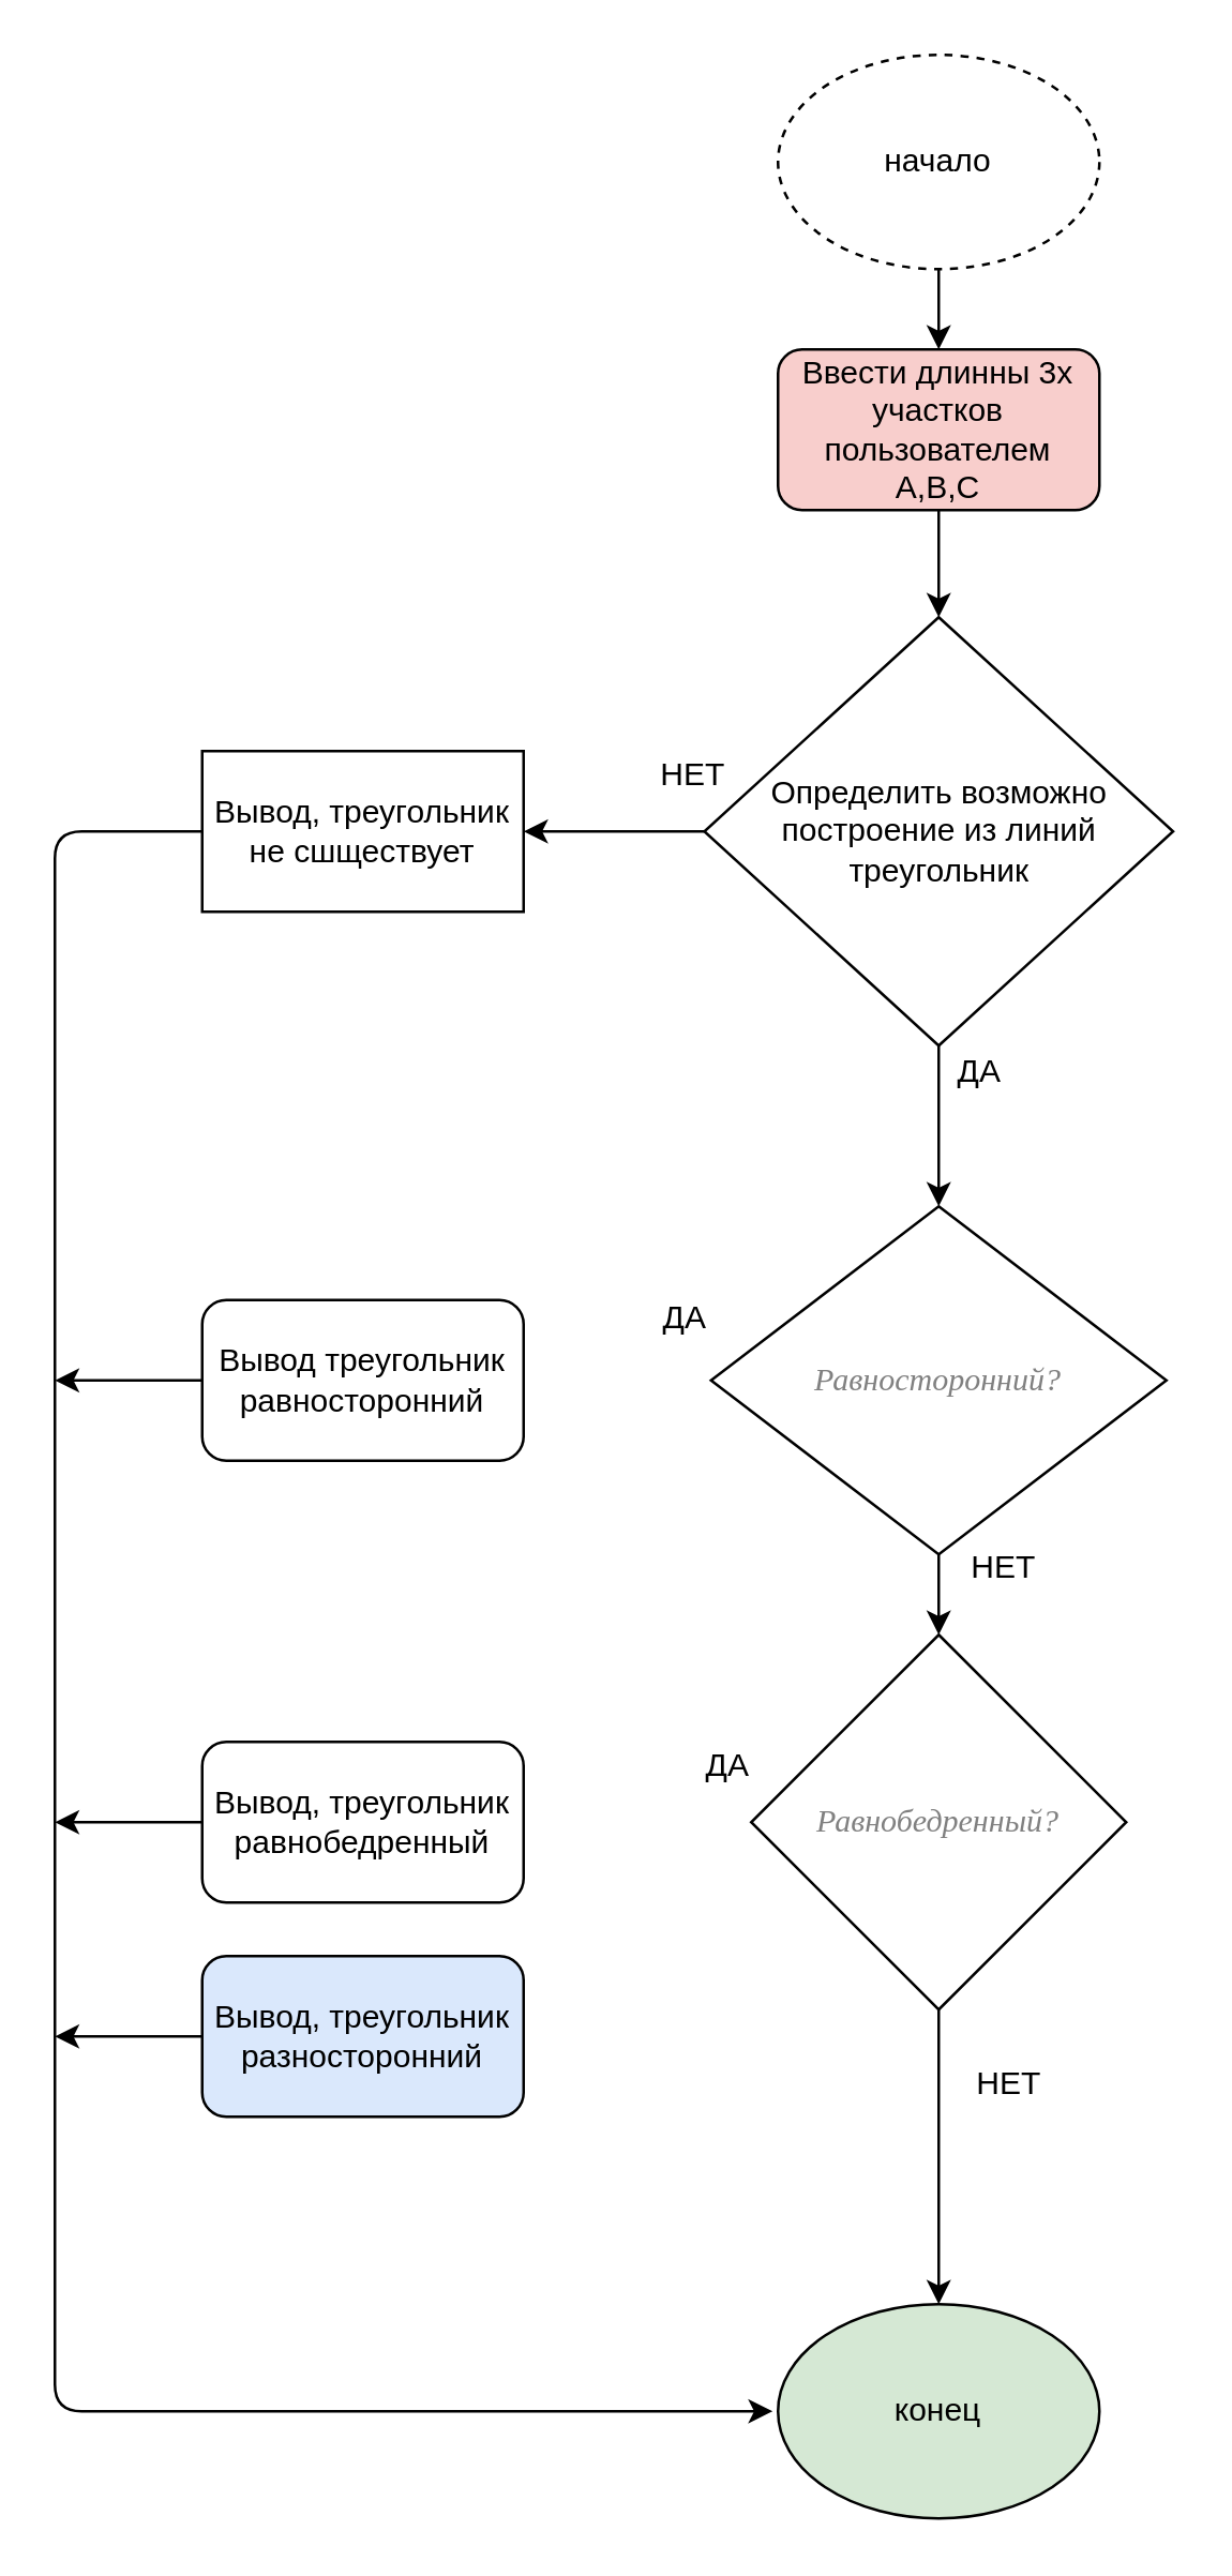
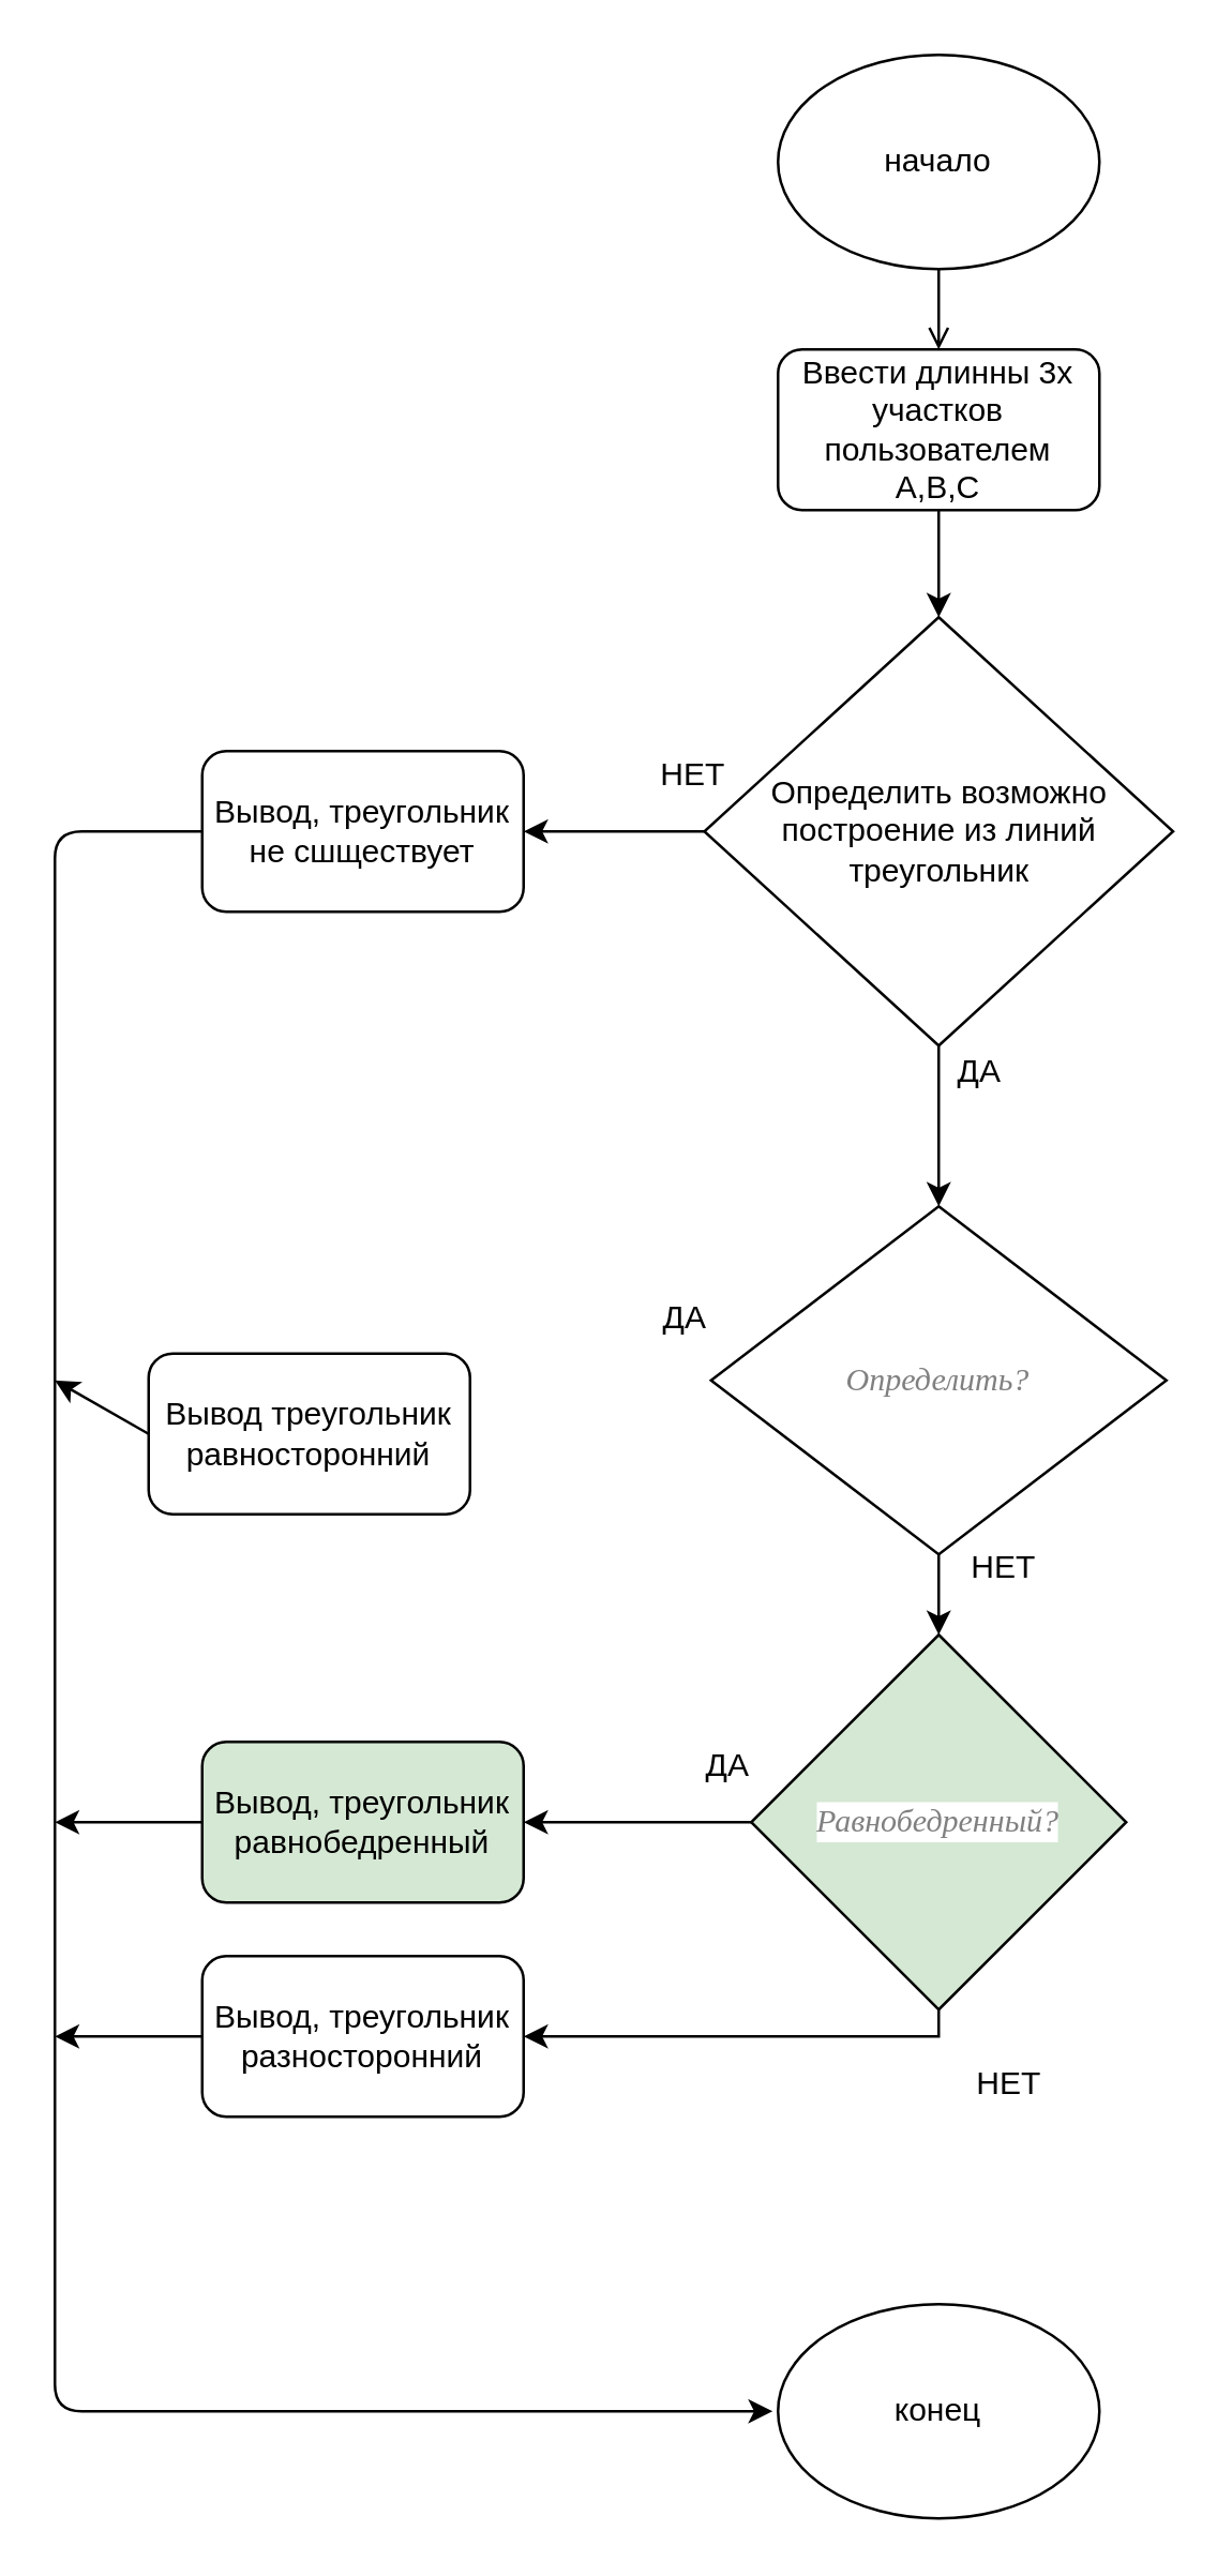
- <mxCell id="3" value="начало" style="ellipse;whiteSpace=wrap;html=1;dashed=1;" vertex="1" parent="1"><mxGeometry x="290" y="20" width="120" height="80" as="geometry" /></mxCell>
+ <mxCell id="3" value="начало" style="ellipse;whiteSpace=wrap;html=1;" vertex="1" parent="1"><mxGeometry x="290" y="20" width="120" height="80" as="geometry" /></mxCell>
- <mxCell id="2" value="" style="edgeStyle=orthogonalEdgeStyle;rounded=0;orthogonalLoop=1;jettySize=auto;html=1;" edge="1" parent="1" source="3" target="5"><mxGeometry relative="1" as="geometry" /></mxCell>
+ <mxCell id="2" value="" style="edgeStyle=orthogonalEdgeStyle;rounded=0;orthogonalLoop=1;jettySize=auto;html=1;endArrow=open;" edge="1" parent="1" source="3" target="5"><mxGeometry relative="1" as="geometry" /></mxCell>
- <mxCell id="5" value="Ввести длинны 3х участков пользователем A,B,C" style="rounded=1;whiteSpace=wrap;html=1;fillColor=#f8cecc;" vertex="1" parent="1"><mxGeometry x="290" y="130" width="120" height="60" as="geometry" /></mxCell>
+ <mxCell id="5" value="Ввести длинны 3х участков пользователем A,B,C" style="rounded=1;whiteSpace=wrap;html=1;" vertex="1" parent="1"><mxGeometry x="290" y="130" width="120" height="60" as="geometry" /></mxCell>
- <mxCell id="17" value="Вывод, треугольник не сшществует" style="whiteSpace=wrap;html=1;rounded=0;" vertex="1" parent="1"><mxGeometry x="75" y="280" width="120" height="60" as="geometry" /></mxCell>
+ <mxCell id="17" value="Вывод, треугольник не сшществует" style="rounded=1;whiteSpace=wrap;html=1;" vertex="1" parent="1"><mxGeometry x="75" y="280" width="120" height="60" as="geometry" /></mxCell>
- <mxCell id="14" value="Вывод треугольник равносторонний" style="rounded=1;whiteSpace=wrap;html=1;" vertex="1" parent="1"><mxGeometry x="75" y="485" width="120" height="60" as="geometry" /></mxCell>
+ <mxCell id="14" value="Вывод треугольник равносторонний" style="rounded=1;whiteSpace=wrap;html=1;" vertex="1" parent="1"><mxGeometry x="55" y="505" width="120" height="60" as="geometry" /></mxCell>
- <mxCell id="10" value="&lt;pre style=&quot;background-color: rgb(255 , 255 , 255) ; font-family: &amp;#34;consolas&amp;#34;&quot;&gt;&lt;span style=&quot;color: #808080 ; font-style: italic&quot;&gt;Равносторонний?&lt;/span&gt;&lt;/pre&gt;" style="rhombus;whiteSpace=wrap;html=1;" vertex="1" parent="1"><mxGeometry x="265" y="450" width="170" height="130" as="geometry" /></mxCell>
+ <mxCell id="10" value="&lt;pre style=&quot;background-color: rgb(255 , 255 , 255) ; font-family: &amp;#34;consolas&amp;#34;&quot;&gt;&lt;span style=&quot;color: #808080 ; font-style: italic&quot;&gt;Определить?&lt;/span&gt;&lt;/pre&gt;" style="rhombus;whiteSpace=wrap;html=1;" vertex="1" parent="1"><mxGeometry x="265" y="450" width="170" height="130" as="geometry" /></mxCell>
- <mxCell id="15" value="Вывод, треугольник равнобедренный" style="rounded=1;whiteSpace=wrap;html=1;" vertex="1" parent="1"><mxGeometry x="75" y="650" width="120" height="60" as="geometry" /></mxCell>
+ <mxCell id="15" value="Вывод, треугольник равнобедренный" style="rounded=1;whiteSpace=wrap;html=1;fillColor=#d5e8d4;" vertex="1" parent="1"><mxGeometry x="75" y="650" width="120" height="60" as="geometry" /></mxCell>
- <mxCell id="13" value="&lt;pre style=&quot;background-color: rgb(255 , 255 , 255) ; font-family: &amp;#34;consolas&amp;#34;&quot;&gt;&lt;span style=&quot;color: #808080 ; font-style: italic&quot;&gt;Равнобедренный?&lt;/span&gt;&lt;/pre&gt;" style="rhombus;whiteSpace=wrap;html=1;" vertex="1" parent="1"><mxGeometry x="280" y="610" width="140" height="140" as="geometry" /></mxCell>
+ <mxCell id="13" value="&lt;pre style=&quot;background-color: rgb(255 , 255 , 255) ; font-family: &amp;#34;consolas&amp;#34;&quot;&gt;&lt;span style=&quot;color: #808080 ; font-style: italic&quot;&gt;Равнобедренный?&lt;/span&gt;&lt;/pre&gt;" style="rhombus;whiteSpace=wrap;html=1;fillColor=#d5e8d4;" vertex="1" parent="1"><mxGeometry x="280" y="610" width="140" height="140" as="geometry" /></mxCell>
- <mxCell id="16" value="Вывод, треугольник разносторонний" style="rounded=1;whiteSpace=wrap;html=1;fillColor=#dae8fc;" vertex="1" parent="1"><mxGeometry x="75" y="730" width="120" height="60" as="geometry" /></mxCell>
+ <mxCell id="16" value="Вывод, треугольник разносторонний" style="rounded=1;whiteSpace=wrap;html=1;" vertex="1" parent="1"><mxGeometry x="75" y="730" width="120" height="60" as="geometry" /></mxCell>
+ <mxCell id="11" value="" style="edgeStyle=orthogonalEdgeStyle;rounded=0;orthogonalLoop=1;jettySize=auto;html=1;entryX=1;entryY=0.5;entryDx=0;entryDy=0;" edge="1" parent="1" source="13" target="16"><mxGeometry relative="1" as="geometry"><mxPoint x="305" y="750" as="targetPoint" /><Array as="points"><mxPoint x="350" y="760" /></Array></mxGeometry></mxCell>
- <mxCell id="12" value="" style="edgeStyle=orthogonalEdgeStyle;rounded=0;orthogonalLoop=1;jettySize=auto;html=1;" edge="1" parent="1" source="13" target="24"><mxGeometry relative="1" as="geometry" /></mxCell>
+ <mxCell id="12" value="" style="edgeStyle=orthogonalEdgeStyle;rounded=0;orthogonalLoop=1;jettySize=auto;html=1;" edge="1" parent="1" source="13" target="15"><mxGeometry relative="1" as="geometry" /></mxCell>
- <mxCell id="24" value="конец" style="ellipse;whiteSpace=wrap;html=1;fillColor=#d5e8d4;" vertex="1" parent="1"><mxGeometry x="290" y="860" width="120" height="80" as="geometry" /></mxCell>
+ <mxCell id="24" value="конец" style="ellipse;whiteSpace=wrap;html=1;" vertex="1" parent="1"><mxGeometry x="290" y="860" width="120" height="80" as="geometry" /></mxCell>
